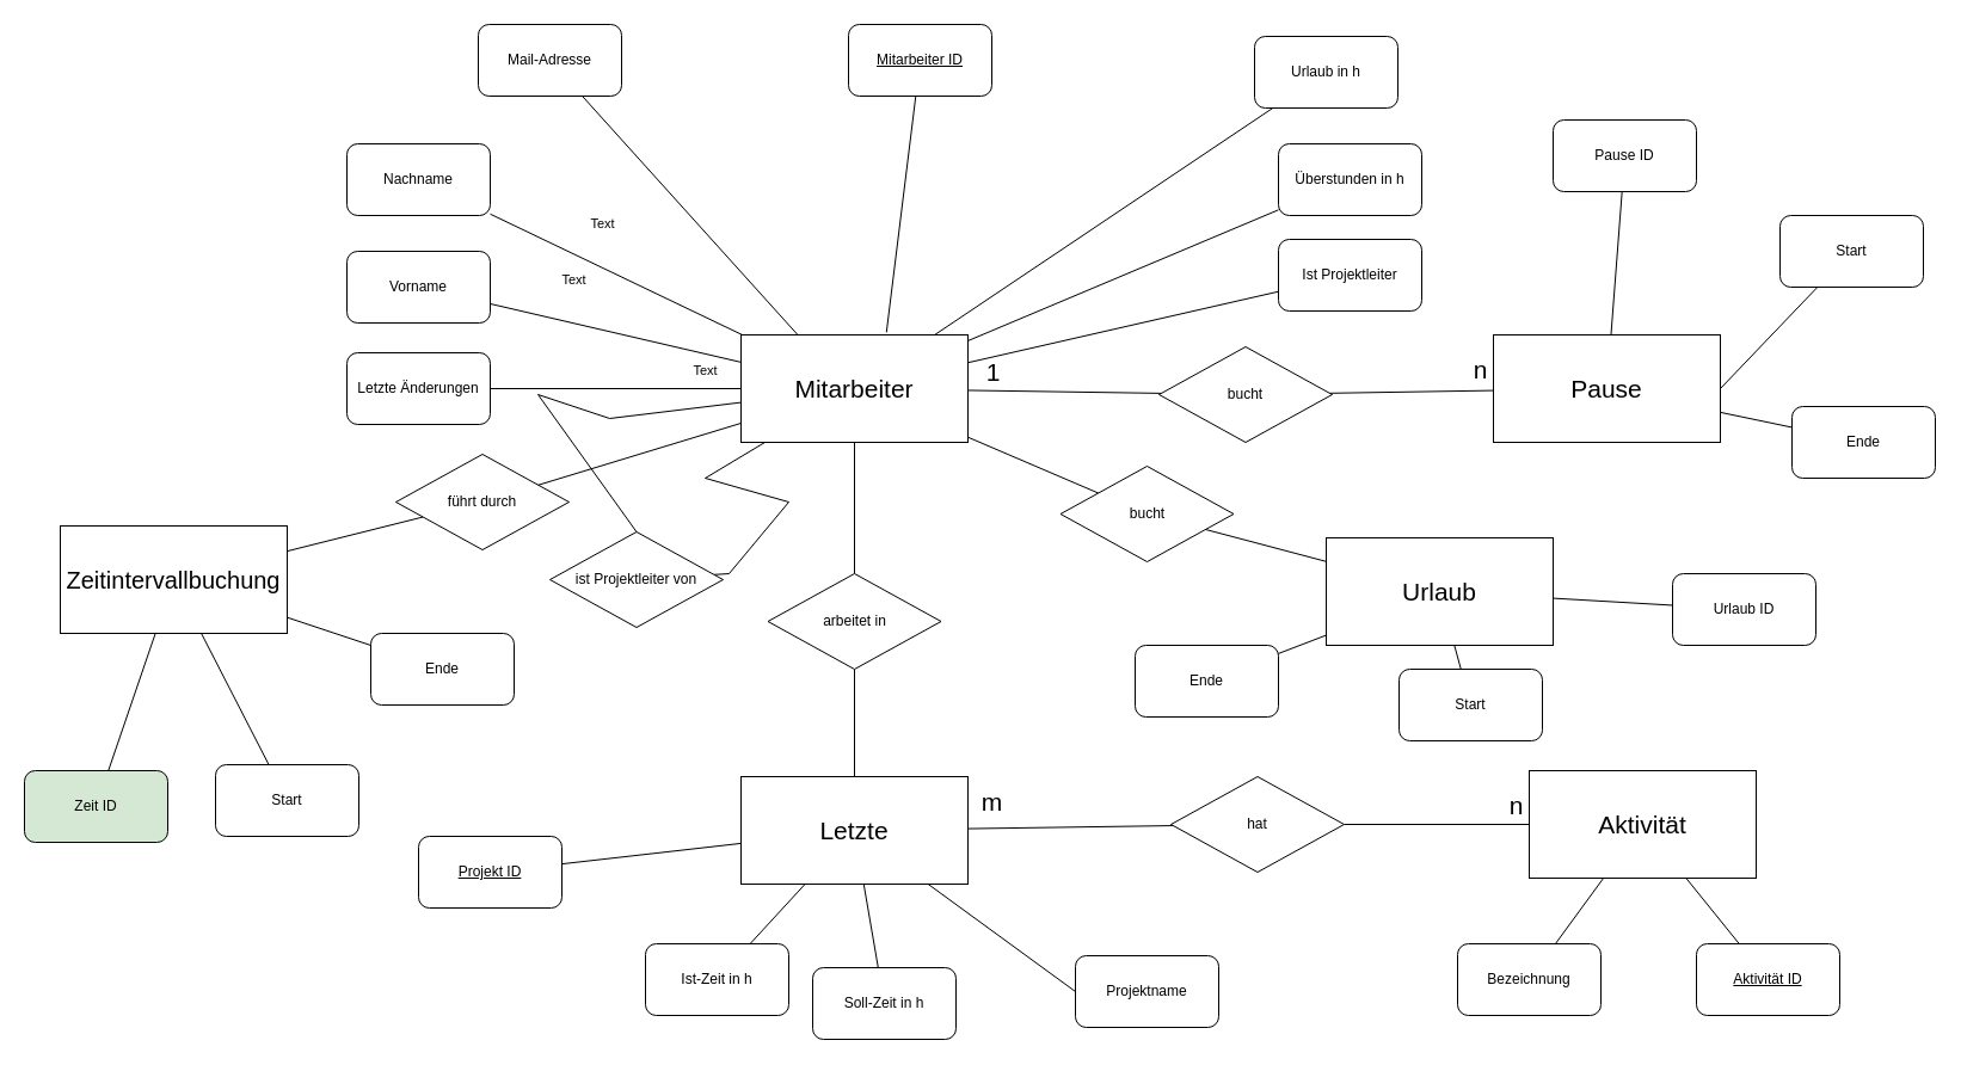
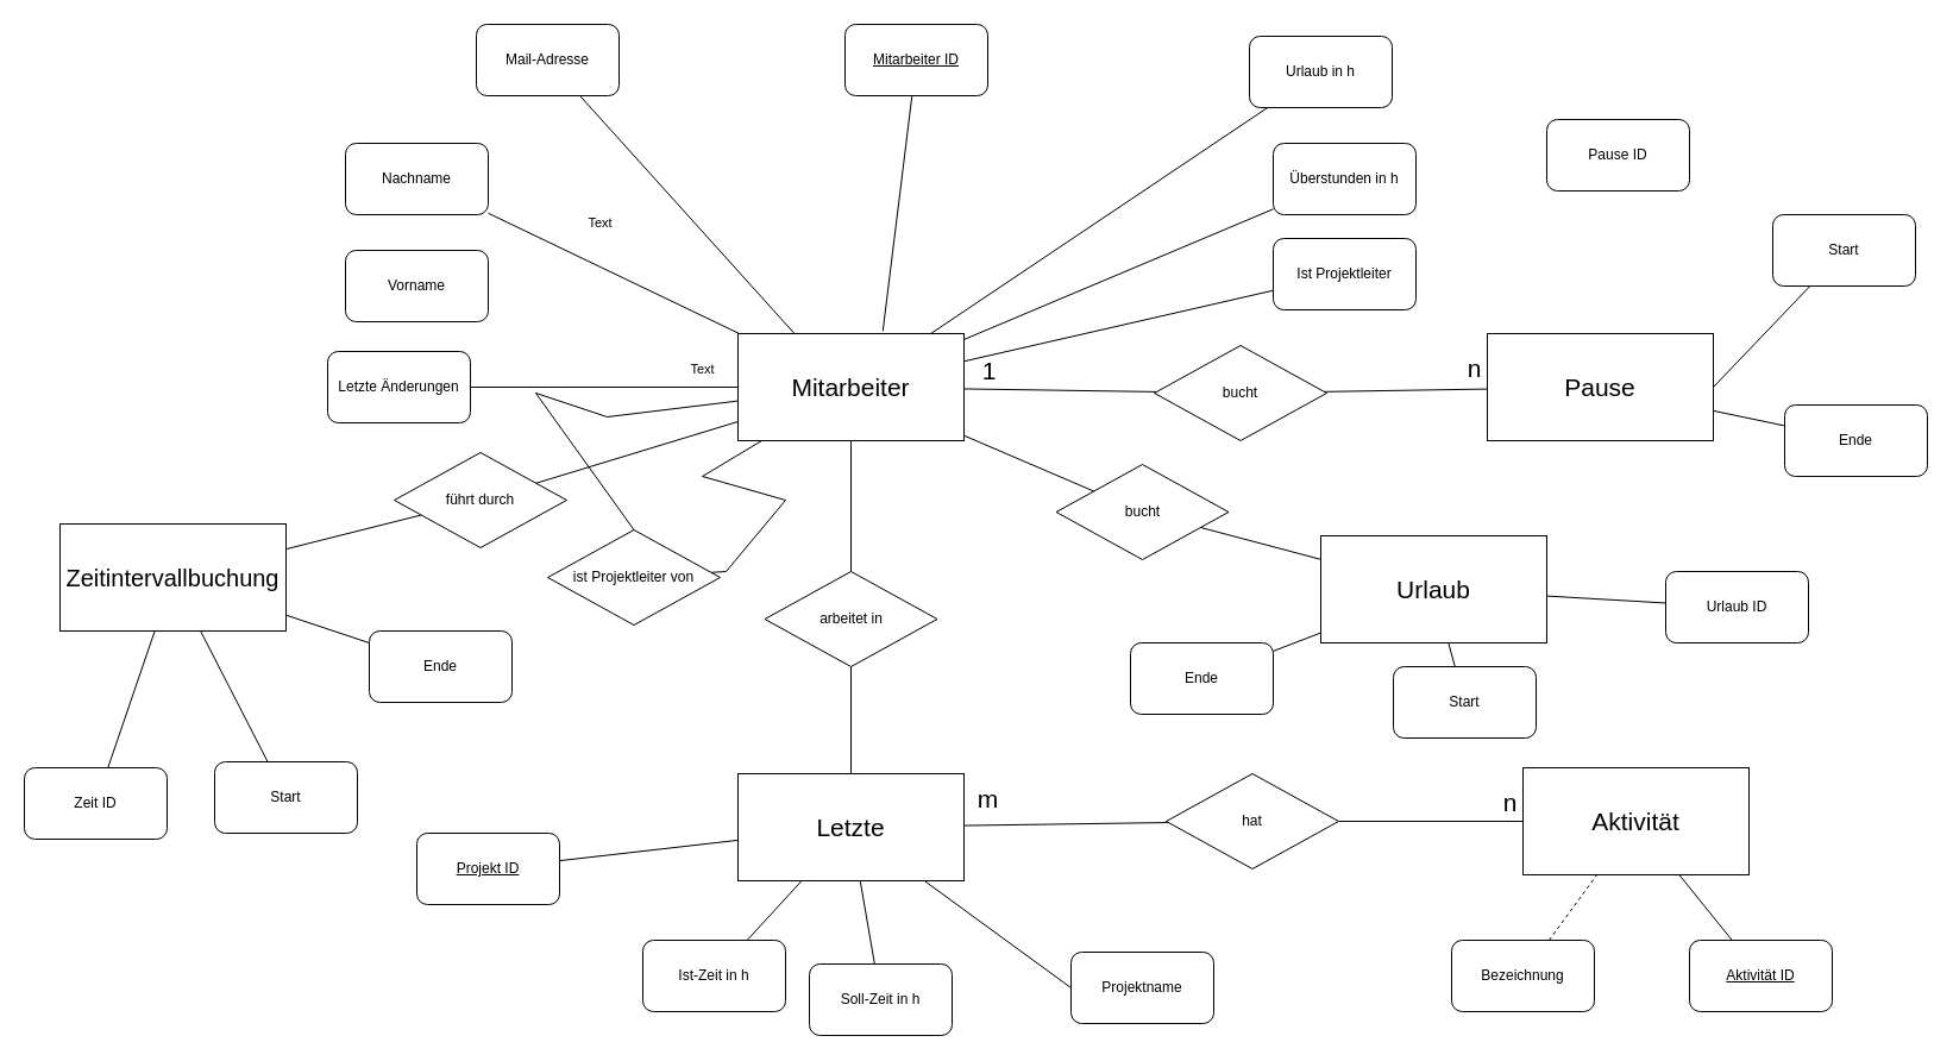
- <mxCell id="59" style="edgeStyle=none;rounded=0;orthogonalLoop=1;jettySize=auto;html=1;fontSize=21;endArrow=none;endFill=0;" parent="1" source="60" target="37" edge="1"><mxGeometry relative="1" as="geometry" /></mxCell>
- <mxCell id="10" style="rounded=0;orthogonalLoop=1;jettySize=auto;html=1;endArrow=none;endFill=0;" parent="1" source="12" target="9" edge="1"><mxGeometry relative="1" as="geometry" /></mxCell>
- <mxCell id="11" value="Text" style="edgeLabel;html=1;align=center;verticalAlign=middle;resizable=0;points=[];" parent="10" vertex="1" connectable="0"><mxGeometry x="-0.34" y="3" relative="1" as="geometry"><mxPoint y="-34" as="offset" /></mxGeometry></mxCell>
- <mxCell id="26" value="Letzte Änderungen" style="rounded=1;whiteSpace=wrap;html=1;" parent="1" vertex="1"><mxGeometry x="290" y="295" width="120" height="60" as="geometry" /></mxCell>
+ <mxCell id="26" value="Letzte Änderungen" style="rounded=1;whiteSpace=wrap;html=1;" parent="1" vertex="1"><mxGeometry x="275" y="295" width="120" height="60" as="geometry" /></mxCell>
- <mxCell id="73" value="Zeit ID" style="rounded=1;whiteSpace=wrap;html=1;fillColor=#d5e8d4;" parent="1" vertex="1"><mxGeometry x="20" y="645" width="120" height="60" as="geometry" /></mxCell>
+ <mxCell id="73" value="Zeit ID" style="rounded=1;whiteSpace=wrap;html=1;" parent="1" vertex="1"><mxGeometry x="20" y="645" width="120" height="60" as="geometry" /></mxCell>
- <mxCell id="51" style="edgeStyle=none;rounded=0;orthogonalLoop=1;jettySize=auto;html=1;fontSize=21;endArrow=none;endFill=0;" parent="1" source="52" target="45" edge="1"><mxGeometry relative="1" as="geometry" /></mxCell>
+ <mxCell id="51" style="edgeStyle=none;rounded=0;orthogonalLoop=1;jettySize=auto;html=1;fontSize=21;endArrow=none;endFill=0;dashed=1;" parent="1" source="52" target="45" edge="1"><mxGeometry relative="1" as="geometry" /></mxCell>
